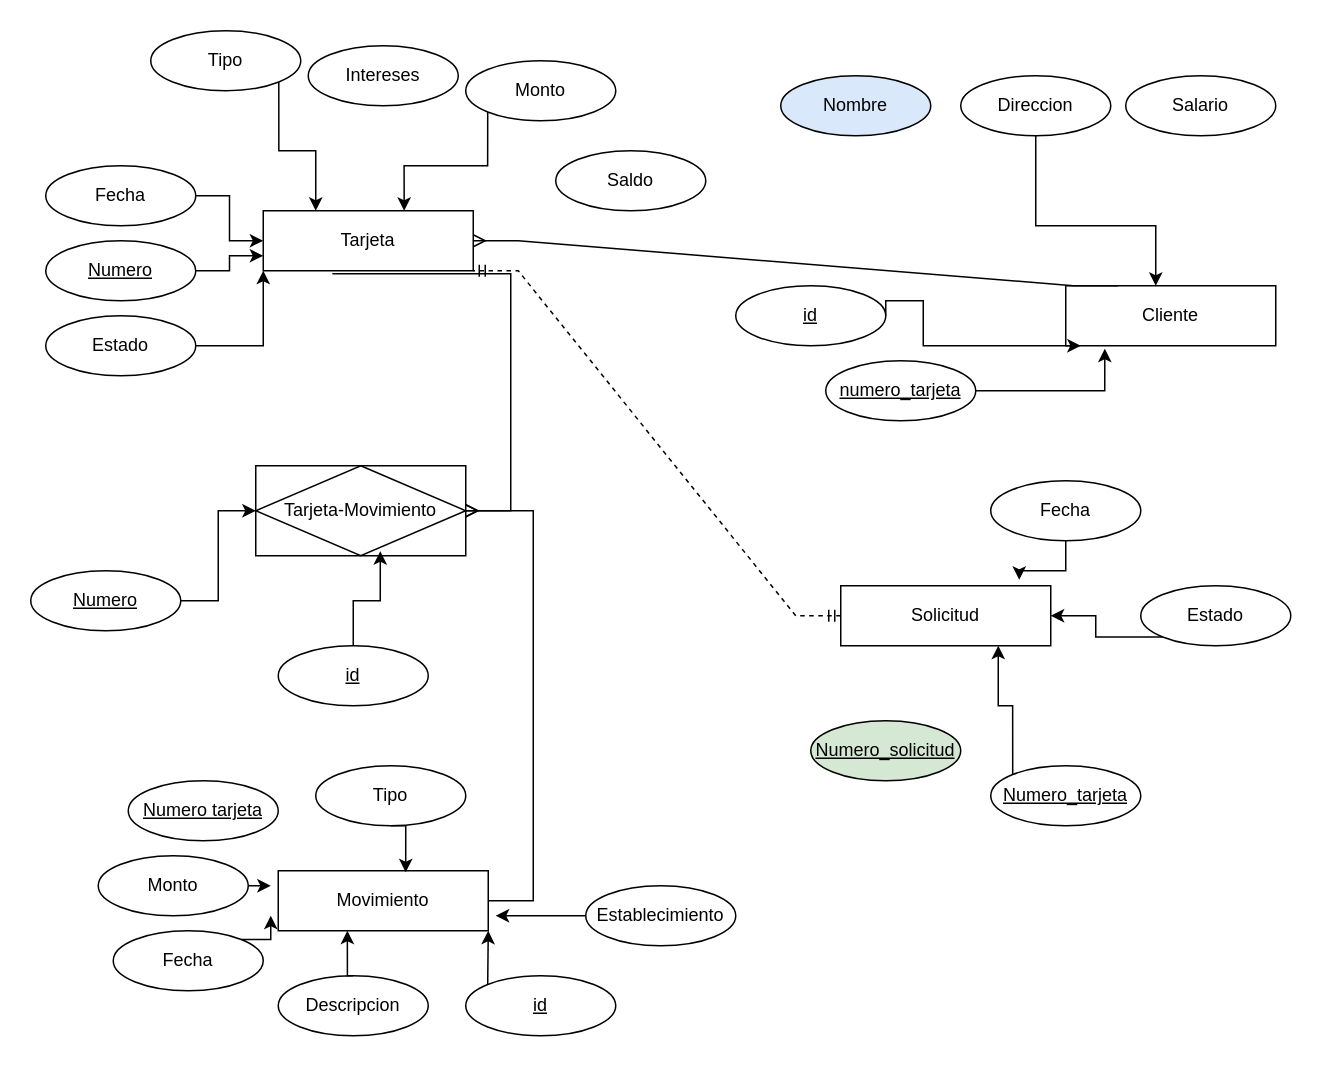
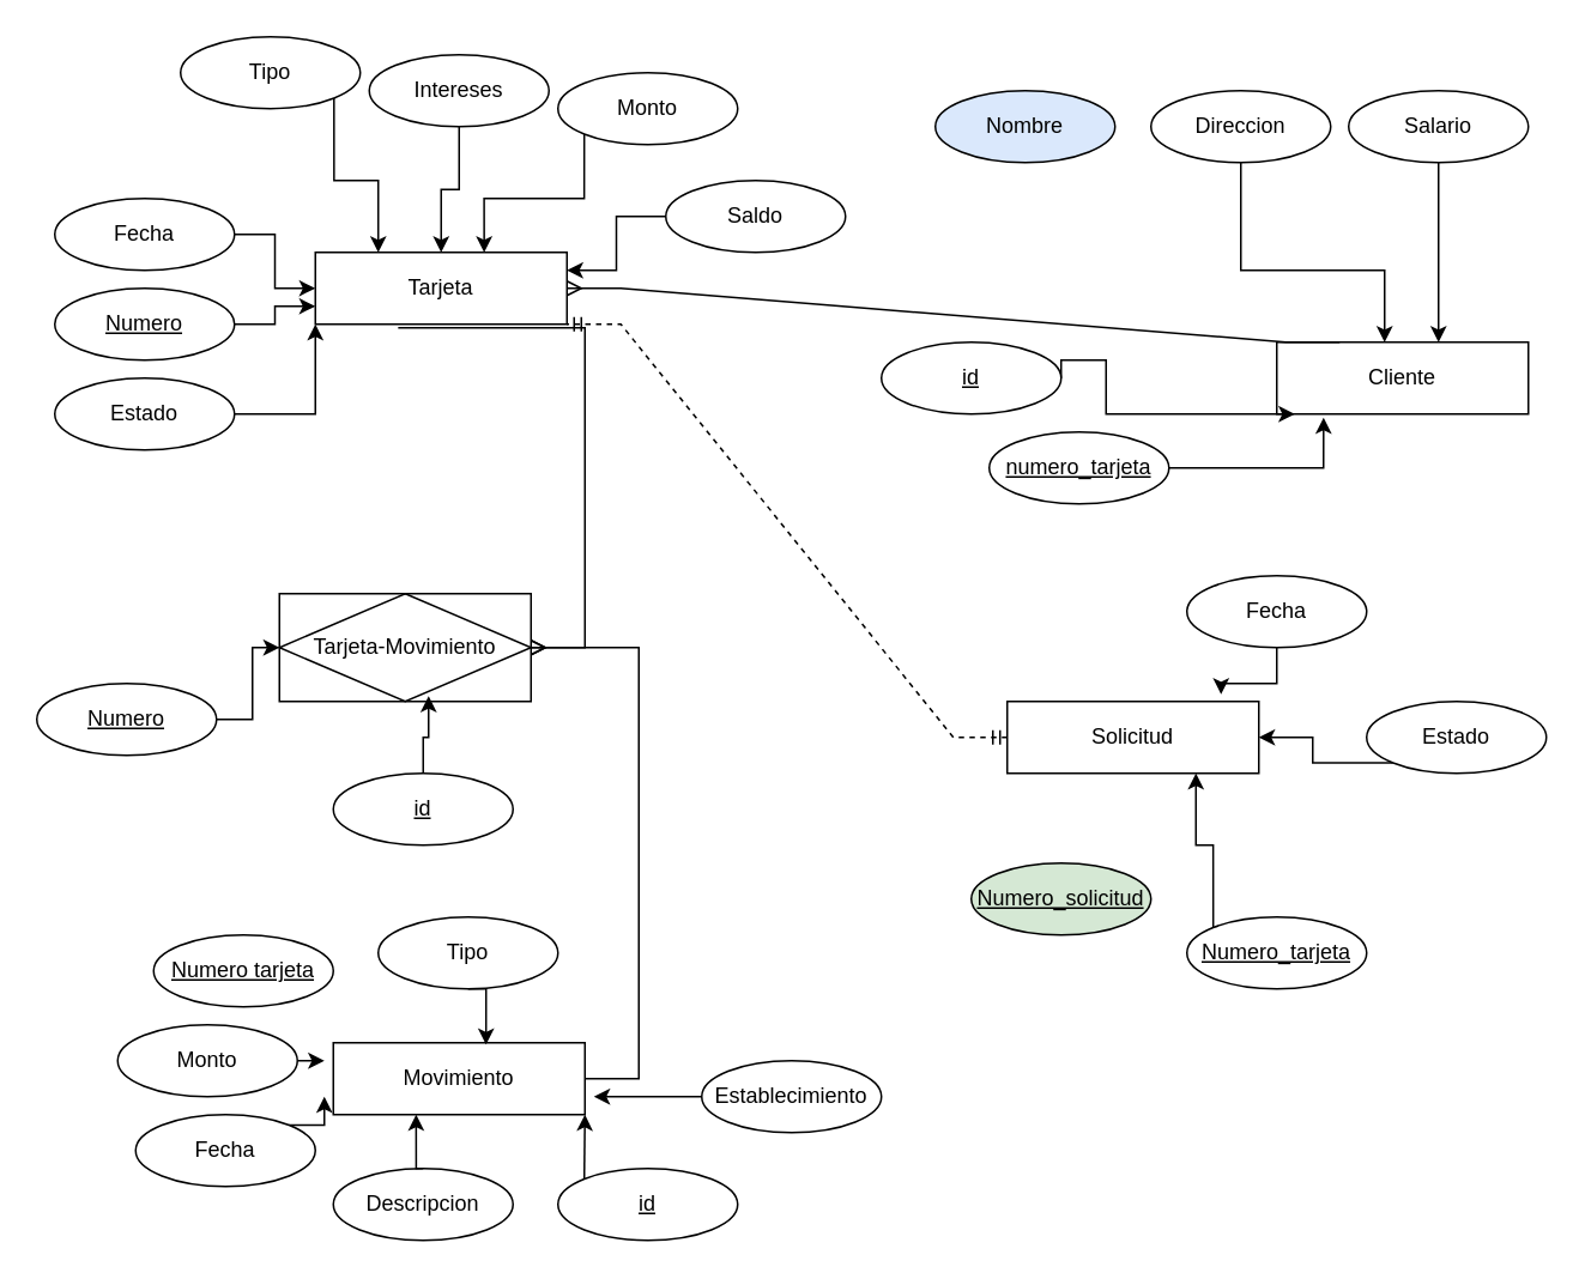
+ <mxCell id="15" style="edgeStyle=orthogonalEdgeStyle;rounded=0;orthogonalLoop=1;jettySize=auto;html=1;exitX=0.5;exitY=1;exitDx=0;exitDy=0;entryX=0.5;entryY=0;entryDx=0;entryDy=0;" parent="1" source="16" target="2" edge="1"><mxGeometry relative="1" as="geometry" /></mxCell>
+ <mxCell id="13" style="edgeStyle=orthogonalEdgeStyle;rounded=0;orthogonalLoop=1;jettySize=auto;html=1;exitX=0;exitY=0.5;exitDx=0;exitDy=0;entryX=1;entryY=0.25;entryDx=0;entryDy=0;" parent="1" source="14" target="2" edge="1"><mxGeometry relative="1" as="geometry" /></mxCell>
+ <mxCell id="22" style="edgeStyle=orthogonalEdgeStyle;rounded=0;orthogonalLoop=1;jettySize=auto;html=1;exitX=0.5;exitY=1;exitDx=0;exitDy=0;entryX=0.643;entryY=0;entryDx=0;entryDy=0;entryPerimeter=0;" parent="1" source="23" target="48" edge="1"><mxGeometry relative="1" as="geometry"><Array as="points"><mxPoint x="800" y="180" /></Array><mxPoint x="690" y="180" as="targetPoint" /></mxGeometry></mxCell>
- <mxCell id="41" value="Tarjeta-Movimiento" style="shape=associativeEntity;whiteSpace=wrap;html=1;align=center;" parent="1" vertex="1"><mxGeometry x="170" y="310" width="140" height="60" as="geometry" /></mxCell>
+ <mxCell id="41" value="Tarjeta-Movimiento" style="shape=associativeEntity;whiteSpace=wrap;html=1;align=center;" parent="1" vertex="1"><mxGeometry x="155" y="330" width="140" height="60" as="geometry" /></mxCell>
